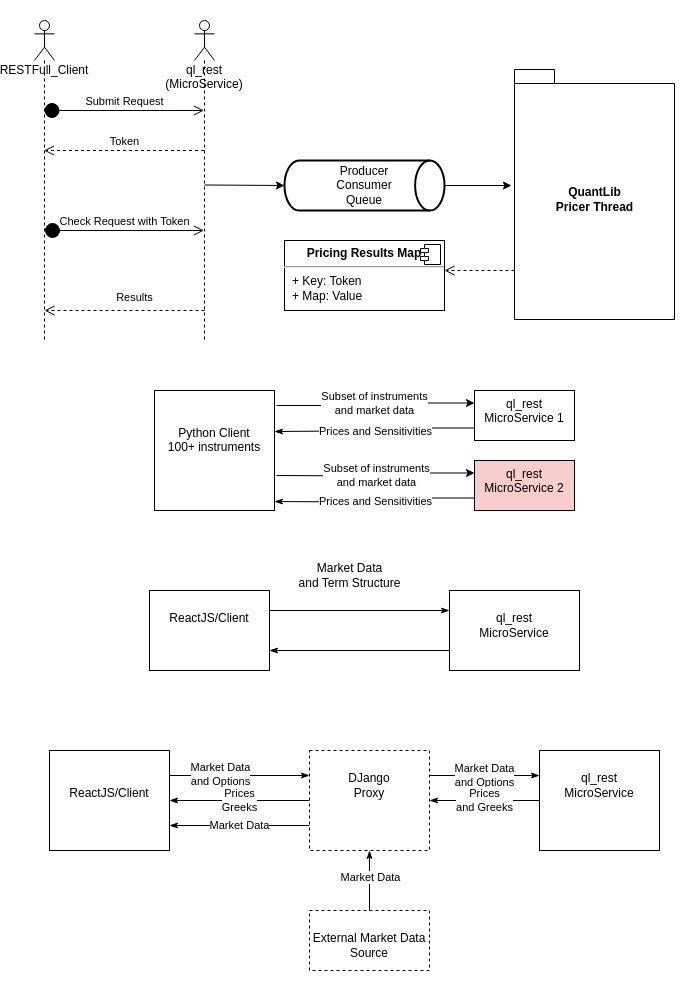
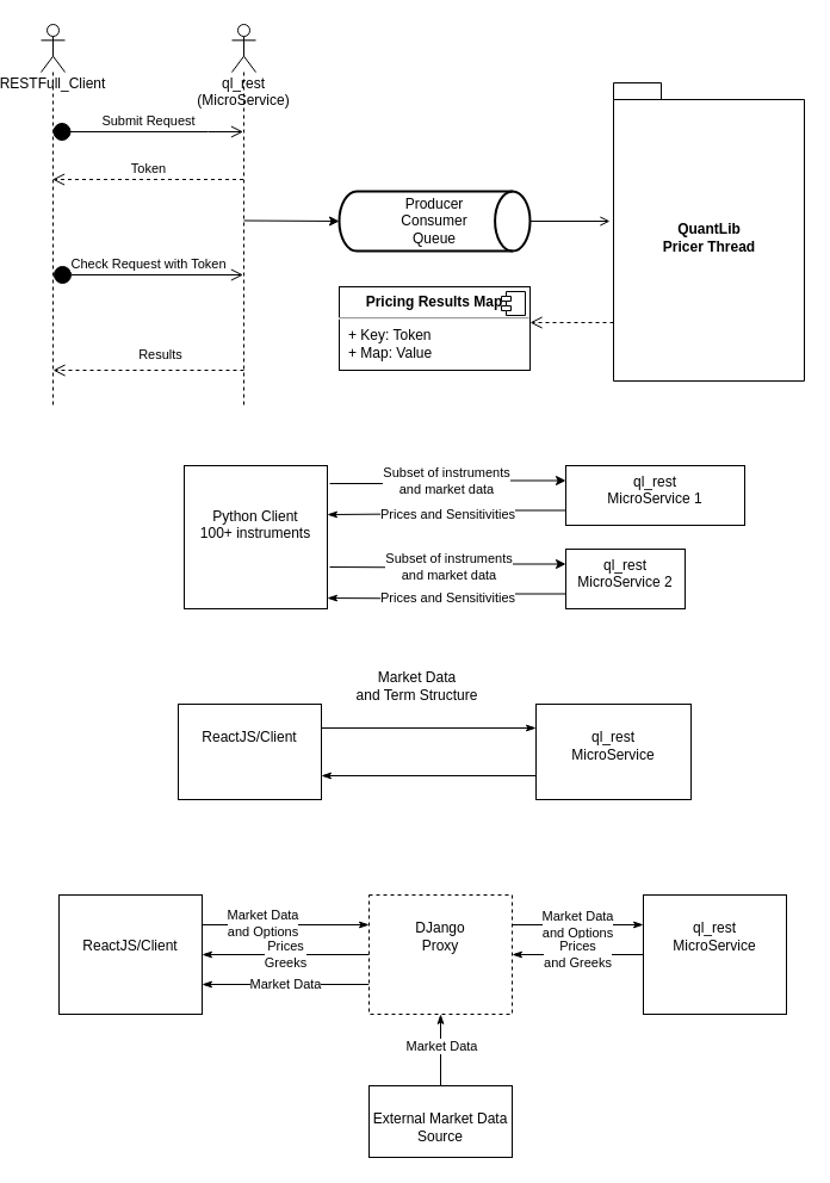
- <mxCell id="5" style="edgeStyle=orthogonalEdgeStyle;rounded=0;orthogonalLoop=1;jettySize=auto;html=1;exitX=1;exitY=0.5;exitDx=0;exitDy=0;exitPerimeter=0;entryX=-0.019;entryY=0.464;entryDx=0;entryDy=0;entryPerimeter=0;" edge="1" parent="1" source="6" target="7"><mxGeometry relative="1" as="geometry" /></mxCell>
+ <mxCell id="5" style="edgeStyle=orthogonalEdgeStyle;rounded=0;orthogonalLoop=1;jettySize=auto;html=1;exitX=1;exitY=0.5;exitDx=0;exitDy=0;exitPerimeter=0;entryX=-0.019;entryY=0.464;entryDx=0;entryDy=0;entryPerimeter=0;endArrow=open;" edge="1" parent="1" source="6" target="7"><mxGeometry relative="1" as="geometry" /></mxCell>
- <mxCell id="17" value="ql_rest&lt;br&gt;MicroService 1" style="whiteSpace=wrap;html=1;verticalAlign=top;" vertex="1" parent="1"><mxGeometry x="460" y="390" width="100" height="50" as="geometry" /></mxCell>
+ <mxCell id="17" value="ql_rest&lt;br&gt;MicroService 1" style="whiteSpace=wrap;html=1;verticalAlign=top;" vertex="1" parent="1"><mxGeometry x="460" y="390" width="150" height="50" as="geometry" /></mxCell>
- <mxCell id="38" value="ql_rest&lt;br&gt;MicroService 2" style="whiteSpace=wrap;html=1;verticalAlign=top;fillColor=#f8cecc;" vertex="1" parent="1"><mxGeometry x="460" y="460" width="100" height="50" as="geometry" /></mxCell>
+ <mxCell id="38" value="ql_rest&lt;br&gt;MicroService 2" style="whiteSpace=wrap;html=1;verticalAlign=top;" vertex="1" parent="1"><mxGeometry x="460" y="460" width="100" height="50" as="geometry" /></mxCell>
- <mxCell id="34" value="&lt;br&gt;External Market Data Source" style="whiteSpace=wrap;html=1;verticalAlign=top;dashed=1;" vertex="1" parent="1"><mxGeometry x="295" y="910" width="120" height="60" as="geometry" /></mxCell>
+ <mxCell id="34" value="&lt;br&gt;External Market Data Source" style="whiteSpace=wrap;html=1;verticalAlign=top;" vertex="1" parent="1"><mxGeometry x="295" y="910" width="120" height="60" as="geometry" /></mxCell>
